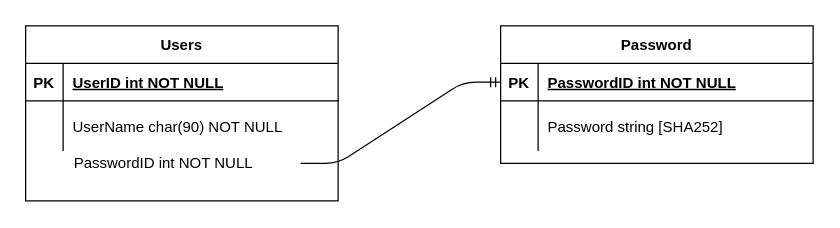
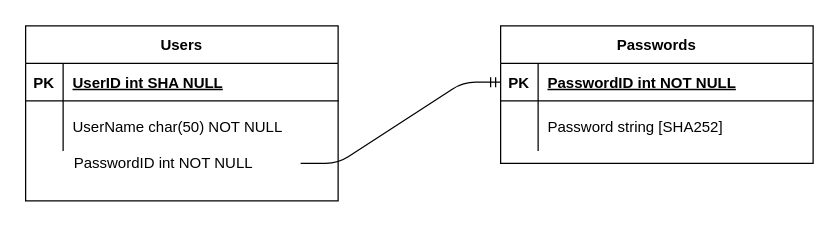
- <mxCell id="10" value="Password" style="shape=table;startSize=30;container=1;collapsible=1;childLayout=tableLayout;fixedRows=1;rowLines=0;fontStyle=1;align=center;resizeLast=1;" vertex="1" parent="1"><mxGeometry x="400" y="20" width="250" height="110" as="geometry" /></mxCell>
+ <mxCell id="10" value="Passwords" style="shape=table;startSize=30;container=1;collapsible=1;childLayout=tableLayout;fixedRows=1;rowLines=0;fontStyle=1;align=center;resizeLast=1;" vertex="1" parent="1"><mxGeometry x="400" y="20" width="250" height="110" as="geometry" /></mxCell>
- <mxCell id="5" value="UserID int NOT NULL " style="shape=partialRectangle;overflow=hidden;connectable=0;fillColor=none;top=0;left=0;bottom=0;right=0;align=left;spacingLeft=6;fontStyle=5;" parent="3" vertex="1"><mxGeometry x="30" width="220" height="30" as="geometry" /></mxCell>
+ <mxCell id="5" value="UserID int SHA NULL " style="shape=partialRectangle;overflow=hidden;connectable=0;fillColor=none;top=0;left=0;bottom=0;right=0;align=left;spacingLeft=6;fontStyle=5;" parent="3" vertex="1"><mxGeometry x="30" width="220" height="30" as="geometry" /></mxCell>
- <mxCell id="8" value="UserName char(90) NOT NULL" style="shape=partialRectangle;overflow=hidden;connectable=0;fillColor=none;top=0;left=0;bottom=0;right=0;align=left;spacingLeft=6;" parent="6" vertex="1"><mxGeometry x="30" width="220" height="40" as="geometry" /></mxCell>
+ <mxCell id="8" value="UserName char(50) NOT NULL" style="shape=partialRectangle;overflow=hidden;connectable=0;fillColor=none;top=0;left=0;bottom=0;right=0;align=left;spacingLeft=6;" parent="6" vertex="1"><mxGeometry x="30" width="220" height="40" as="geometry" /></mxCell>
